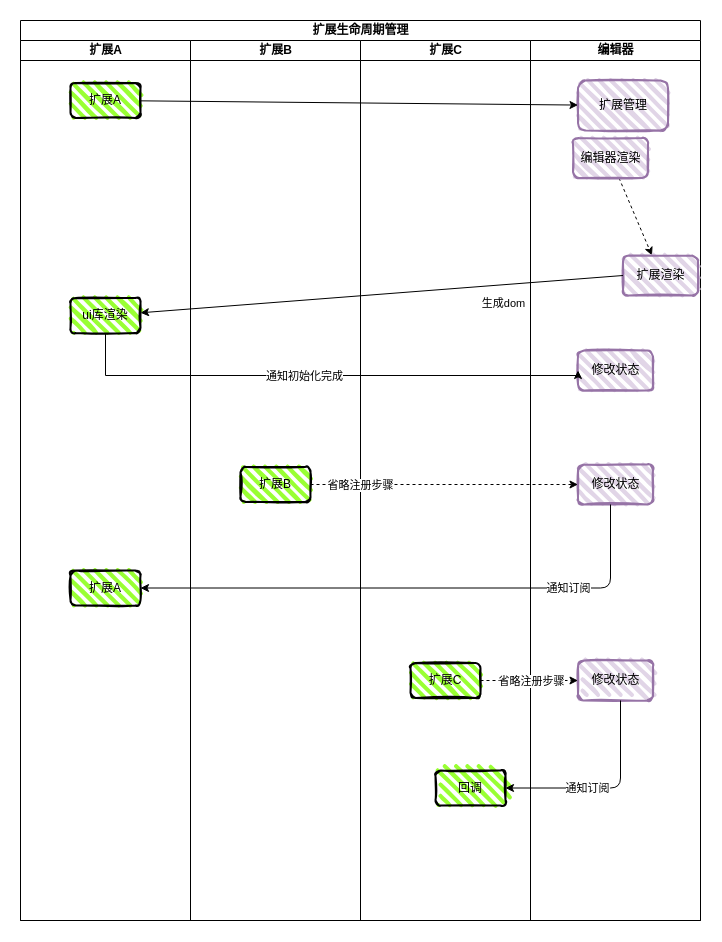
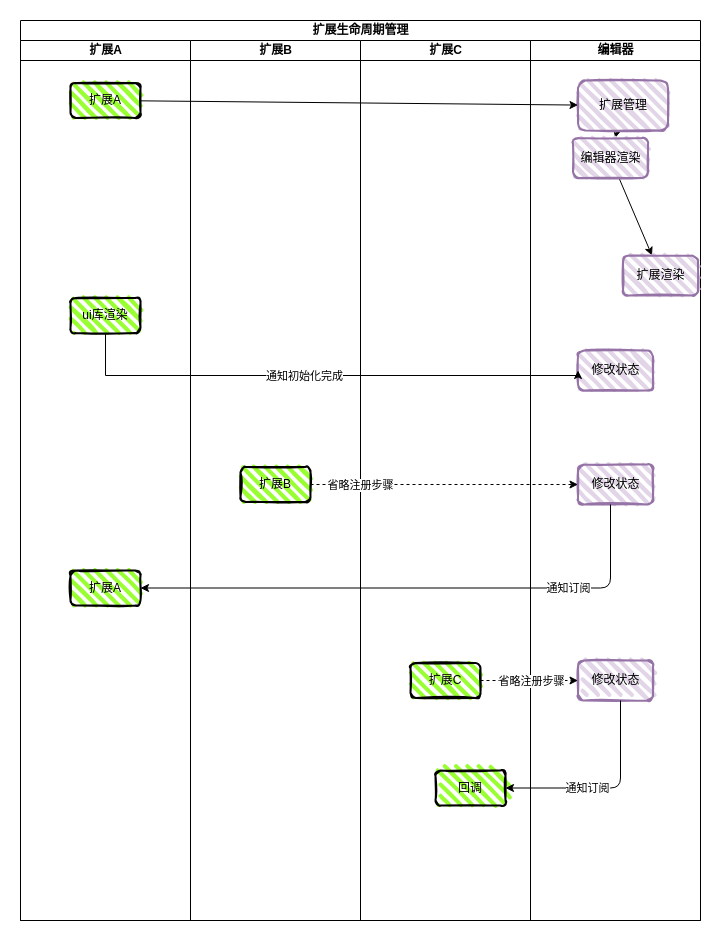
+ <mxCell id="13" style="edgeStyle=none;html=1;" parent="12" source="14" target="16" edge="1"><mxGeometry relative="1" as="geometry" /></mxCell>
- <mxCell id="15" style="edgeStyle=none;html=1;dashed=1;" parent="12" source="16" target="17" edge="1"><mxGeometry relative="1" as="geometry" /></mxCell>
+ <mxCell id="15" style="edgeStyle=none;html=1;" parent="12" source="16" target="17" edge="1"><mxGeometry relative="1" as="geometry" /></mxCell>
- <mxCell id="22" style="edgeStyle=none;html=1;exitX=0;exitY=0.5;exitDx=0;exitDy=0;" parent="2" source="17" target="5" edge="1"><mxGeometry relative="1" as="geometry"><mxPoint x="120.0" y="160" as="targetPoint" /></mxGeometry></mxCell>
- <mxCell id="23" value="生成dom" style="edgeLabel;html=1;align=center;verticalAlign=middle;resizable=0;points=[];" parent="22" vertex="1" connectable="0"><mxGeometry x="0.467" y="2" relative="1" as="geometry"><mxPoint x="234" y="-2" as="offset" /></mxGeometry></mxCell>
